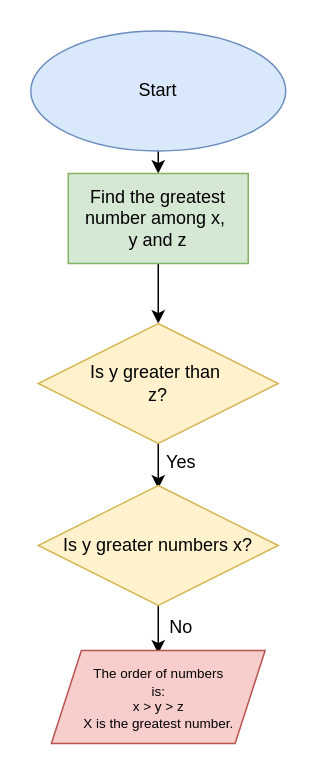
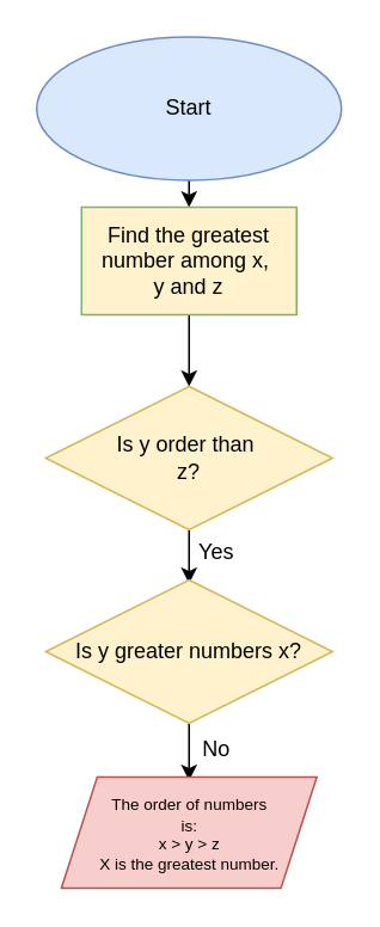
- <mxCell id="5" value="Find the greatest number among x,&amp;nbsp;&lt;div&gt;y and z&lt;/div&gt;" style="rounded=0;whiteSpace=wrap;html=1;fillColor=#d5e8d4;strokeColor=#82b366;" vertex="1" parent="1"><mxGeometry x="45" y="115" width="120" height="60" as="geometry" /></mxCell>
+ <mxCell id="5" value="Find the greatest number among x,&amp;nbsp;&lt;div&gt;y and z&lt;/div&gt;" style="rounded=0;whiteSpace=wrap;html=1;fillColor=#fff2cc;strokeColor=#82b366;" vertex="1" parent="1"><mxGeometry x="45" y="115" width="120" height="60" as="geometry" /></mxCell>
- <mxCell id="7" value="Is y greater than&amp;nbsp;&lt;div&gt;z?&lt;/div&gt;" style="rhombus;whiteSpace=wrap;html=1;fillColor=#fff2cc;strokeColor=#d6b656;" vertex="1" parent="1"><mxGeometry x="25" y="215" width="160" height="80" as="geometry" /></mxCell>
+ <mxCell id="7" value="Is y order than&amp;nbsp;&lt;div&gt;z?&lt;/div&gt;" style="rhombus;whiteSpace=wrap;html=1;fillColor=#fff2cc;strokeColor=#d6b656;" vertex="1" parent="1"><mxGeometry x="25" y="215" width="160" height="80" as="geometry" /></mxCell>
